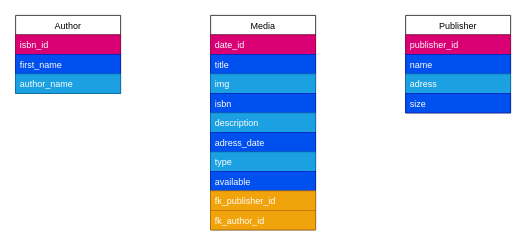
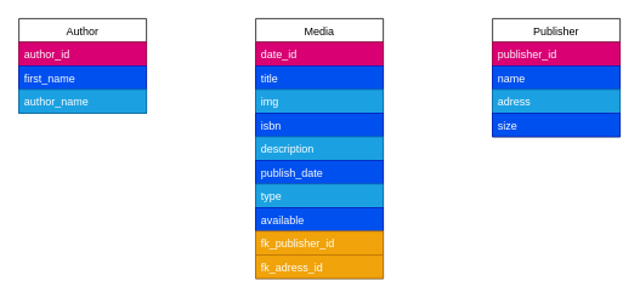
- <mxCell id="3" value="isbn_id" style="text;strokeColor=#A50040;fillColor=#d80073;align=left;verticalAlign=top;spacingLeft=4;spacingRight=4;overflow=hidden;rotatable=0;points=[[0,0.5],[1,0.5]];portConstraint=eastwest;fontColor=#ffffff;" vertex="1" parent="2"><mxGeometry y="26" width="140" height="26" as="geometry" /></mxCell>
+ <mxCell id="3" value="author_id" style="text;strokeColor=#A50040;fillColor=#d80073;align=left;verticalAlign=top;spacingLeft=4;spacingRight=4;overflow=hidden;rotatable=0;points=[[0,0.5],[1,0.5]];portConstraint=eastwest;fontColor=#ffffff;" vertex="1" parent="2"><mxGeometry y="26" width="140" height="26" as="geometry" /></mxCell>
- <mxCell id="12" value="adress_date" style="text;strokeColor=#001DBC;fillColor=#0050ef;align=left;verticalAlign=top;spacingLeft=4;spacingRight=4;overflow=hidden;rotatable=0;points=[[0,0.5],[1,0.5]];portConstraint=eastwest;fontColor=#ffffff;" vertex="1" parent="6"><mxGeometry y="156" width="140" height="26" as="geometry" /></mxCell>
+ <mxCell id="12" value="publish_date" style="text;strokeColor=#001DBC;fillColor=#0050ef;align=left;verticalAlign=top;spacingLeft=4;spacingRight=4;overflow=hidden;rotatable=0;points=[[0,0.5],[1,0.5]];portConstraint=eastwest;fontColor=#ffffff;" vertex="1" parent="6"><mxGeometry y="156" width="140" height="26" as="geometry" /></mxCell>
- <mxCell id="16" value="fk_author_id" style="text;strokeColor=#BD7000;fillColor=#f0a30a;align=left;verticalAlign=top;spacingLeft=4;spacingRight=4;overflow=hidden;rotatable=0;points=[[0,0.5],[1,0.5]];portConstraint=eastwest;fontColor=#ffffff;" vertex="1" parent="6"><mxGeometry y="260" width="140" height="26" as="geometry" /></mxCell>
+ <mxCell id="16" value="fk_adress_id" style="text;strokeColor=#BD7000;fillColor=#f0a30a;align=left;verticalAlign=top;spacingLeft=4;spacingRight=4;overflow=hidden;rotatable=0;points=[[0,0.5],[1,0.5]];portConstraint=eastwest;fontColor=#ffffff;" vertex="1" parent="6"><mxGeometry y="260" width="140" height="26" as="geometry" /></mxCell>
